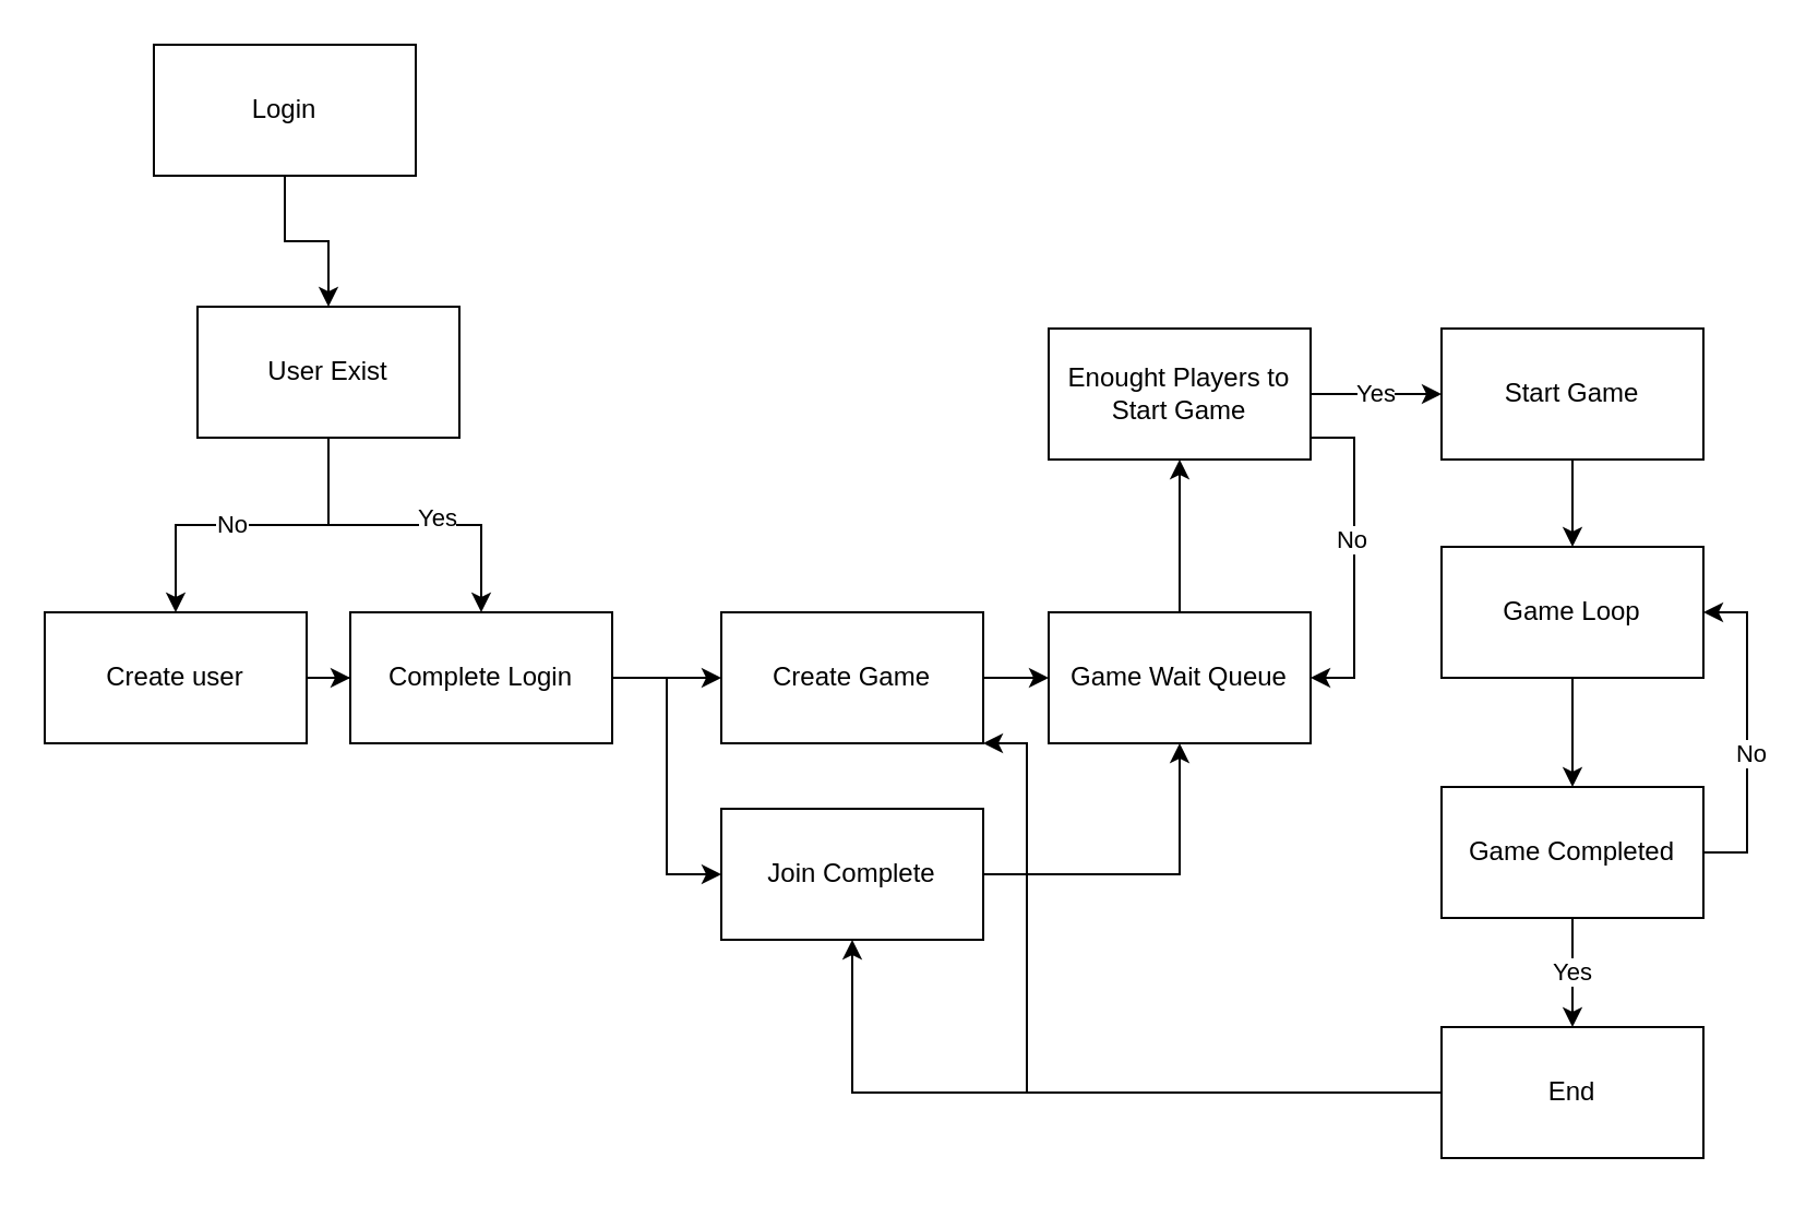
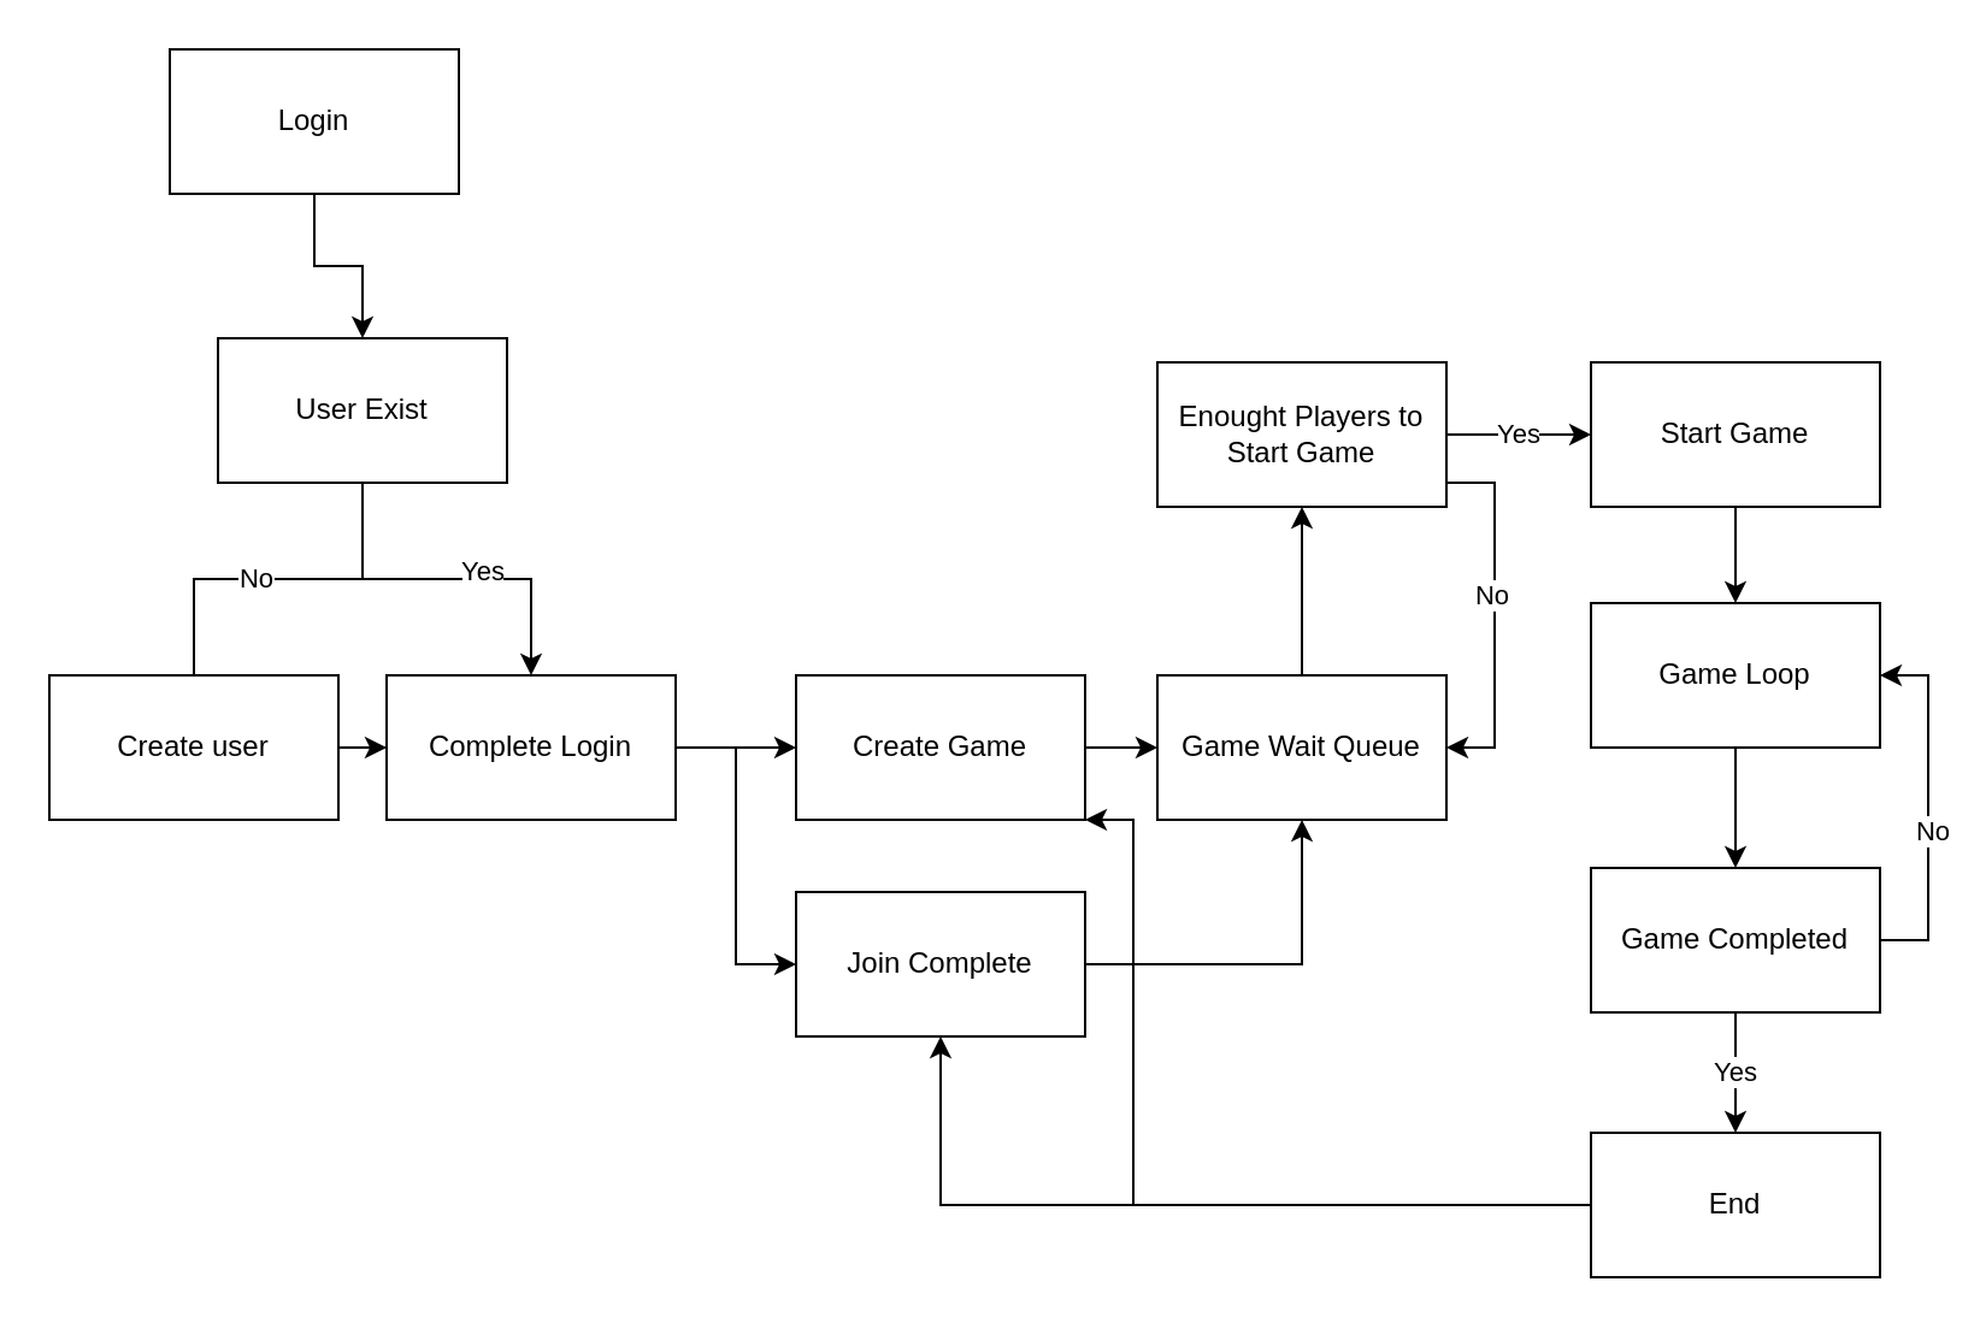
- <mxCell id="4" style="edgeStyle=orthogonalEdgeStyle;rounded=0;orthogonalLoop=1;jettySize=auto;html=1;entryX=0.5;entryY=0;entryDx=0;entryDy=0;" edge="1" parent="1" source="8" target="10"><mxGeometry relative="1" as="geometry" /></mxCell>
+ <mxCell id="4" style="edgeStyle=orthogonalEdgeStyle;rounded=0;orthogonalLoop=1;jettySize=auto;html=1;entryX=0.5;entryY=0;entryDx=0;entryDy=0;endArrow=none;" edge="1" parent="1" source="8" target="10"><mxGeometry relative="1" as="geometry" /></mxCell>
